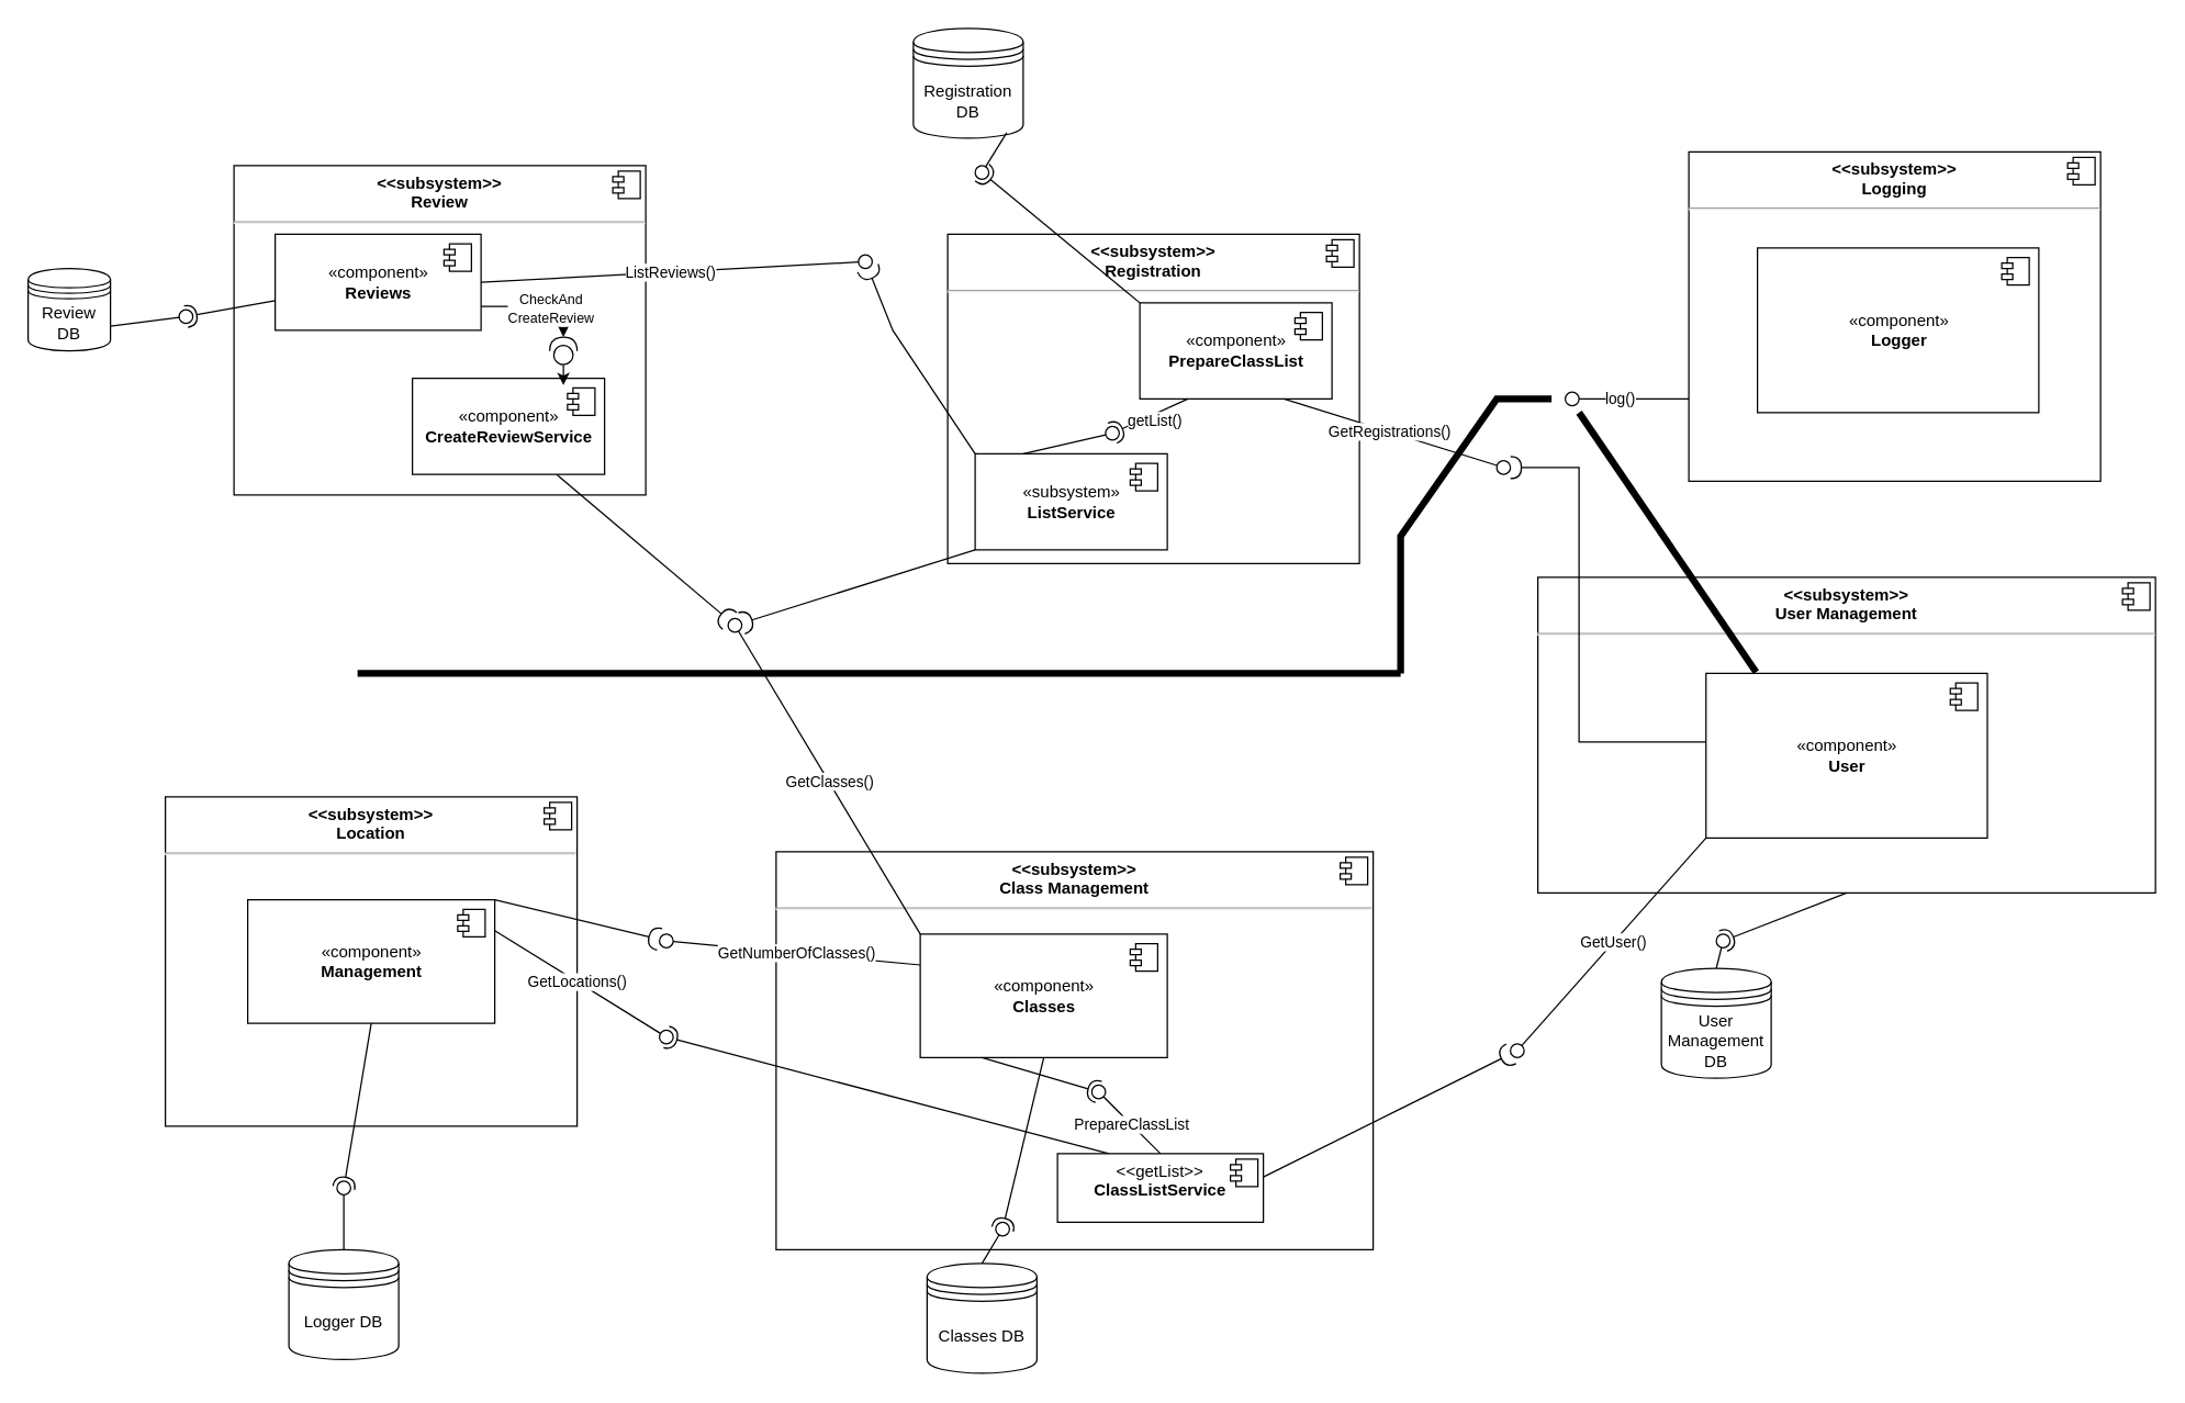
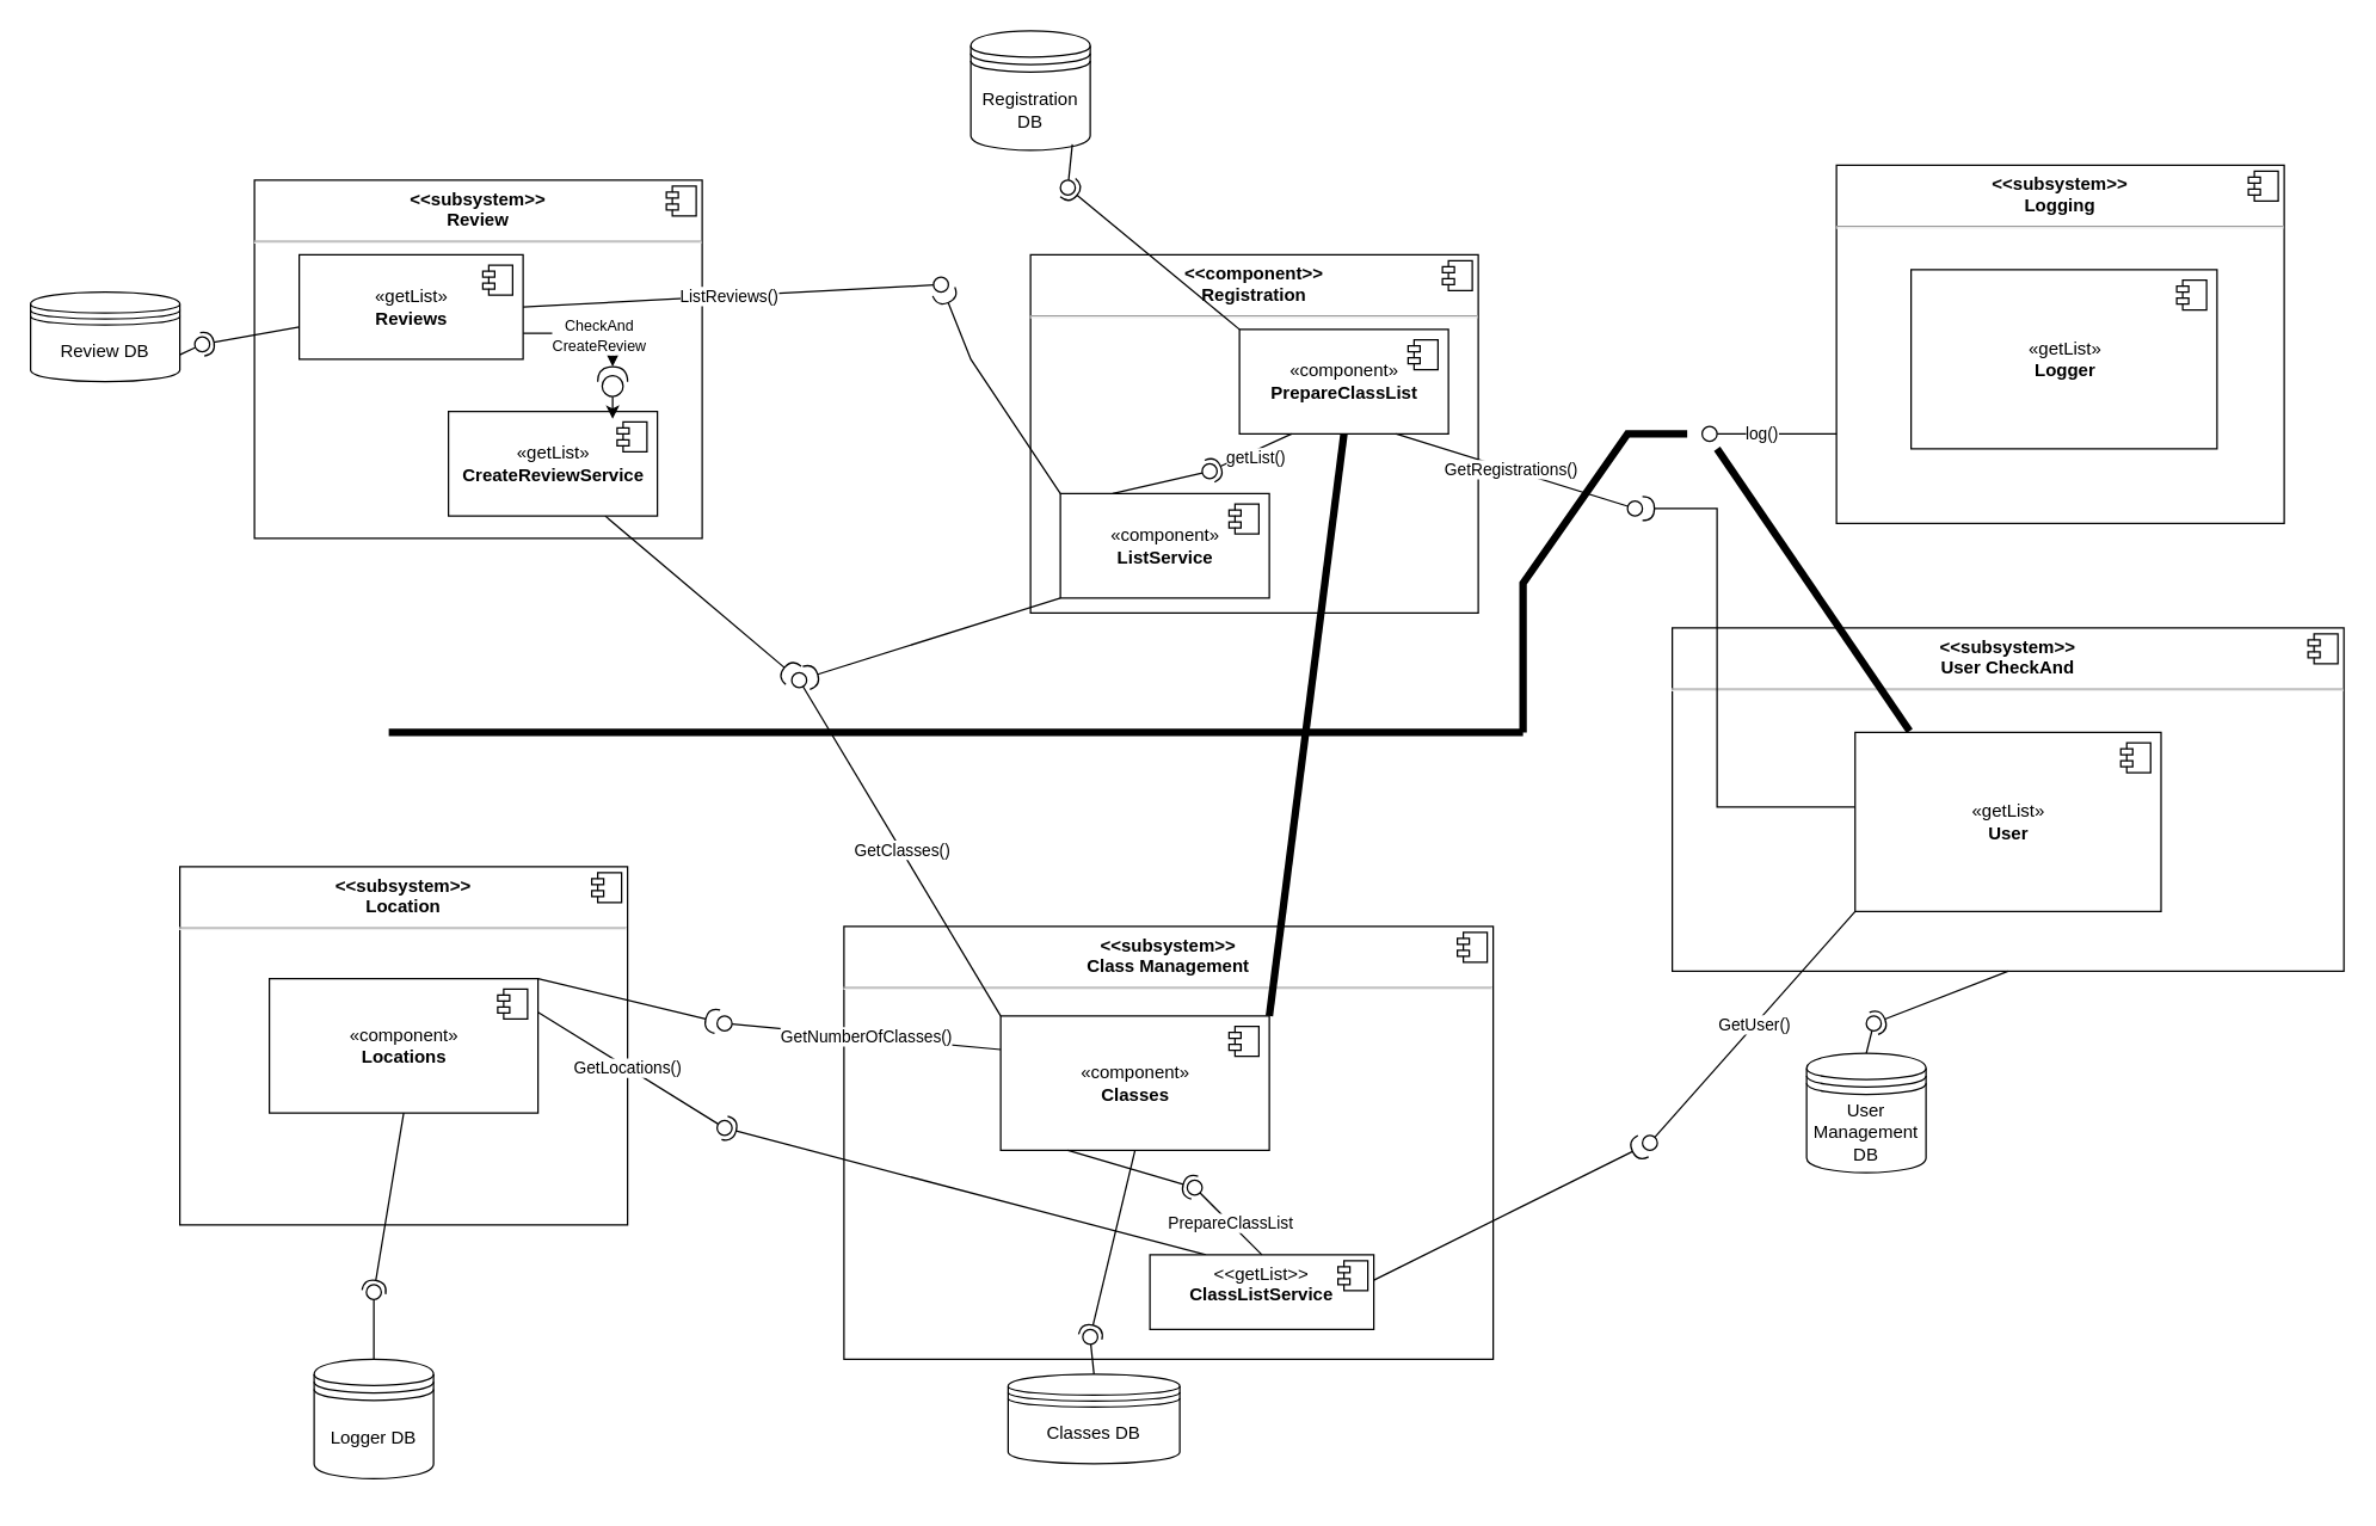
- <mxCell id="20" value="Registration DB" style="shape=datastore;whiteSpace=wrap;html=1;" parent="1" vertex="1"><mxGeometry x="665" y="20" width="80" height="80" as="geometry" /></mxCell>
+ <mxCell id="20" value="Registration DB" style="shape=datastore;whiteSpace=wrap;html=1;" parent="1" vertex="1"><mxGeometry x="650" y="20" width="80" height="80" as="geometry" /></mxCell>
- <mxCell id="15" value="&lt;p style=&quot;margin: 0px ; margin-top: 6px ; text-align: center&quot;&gt;&lt;b&gt;&amp;lt;&amp;lt;subsystem&amp;gt;&amp;gt;&lt;br&gt;Registration&lt;/b&gt;&lt;/p&gt;&lt;hr&gt;&lt;p style=&quot;margin: 0px ; margin-left: 8px&quot;&gt;&lt;br&gt;&lt;br&gt;&lt;/p&gt;" style="align=left;overflow=fill;html=1;dropTarget=0;" parent="1" vertex="1"><mxGeometry x="690" y="170" width="300" height="240" as="geometry" /></mxCell>
+ <mxCell id="15" value="&lt;p style=&quot;margin: 0px ; margin-top: 6px ; text-align: center&quot;&gt;&lt;b&gt;&amp;lt;&amp;lt;component&amp;gt;&amp;gt;&lt;br&gt;Registration&lt;/b&gt;&lt;/p&gt;&lt;hr&gt;&lt;p style=&quot;margin: 0px ; margin-left: 8px&quot;&gt;&lt;br&gt;&lt;br&gt;&lt;/p&gt;" style="align=left;overflow=fill;html=1;dropTarget=0;" parent="1" vertex="1"><mxGeometry x="690" y="170" width="300" height="240" as="geometry" /></mxCell>
- <mxCell id="7" value="«component»&lt;br&gt;&lt;b&gt;Reviews&lt;/b&gt;" style="html=1;dropTarget=0;" parent="1" vertex="1"><mxGeometry x="200" y="170" width="150" height="70" as="geometry" /></mxCell>
+ <mxCell id="7" value="«getList»&lt;br&gt;&lt;b&gt;Reviews&lt;/b&gt;" style="html=1;dropTarget=0;" parent="1" vertex="1"><mxGeometry x="200" y="170" width="150" height="70" as="geometry" /></mxCell>
- <mxCell id="11" value="Review DB" style="shape=datastore;whiteSpace=wrap;html=1;" parent="1" vertex="1"><mxGeometry x="20" y="195" width="60" height="60" as="geometry" /></mxCell>
+ <mxCell id="11" value="Review DB" style="shape=datastore;whiteSpace=wrap;html=1;" parent="1" vertex="1"><mxGeometry x="20" y="195" width="100" height="60" as="geometry" /></mxCell>
- <mxCell id="72" value="«component»&lt;br&gt;&lt;b&gt;Logger&lt;/b&gt;" style="html=1;dropTarget=0;" parent="1" vertex="1"><mxGeometry x="1280" y="180" width="205" height="120" as="geometry" /></mxCell>
+ <mxCell id="72" value="«getList»&lt;br&gt;&lt;b&gt;Logger&lt;/b&gt;" style="html=1;dropTarget=0;" parent="1" vertex="1"><mxGeometry x="1280" y="180" width="205" height="120" as="geometry" /></mxCell>
- <mxCell id="81" value="«component»&lt;br&gt;&lt;b&gt;CreateReviewService&lt;/b&gt;" style="html=1;dropTarget=0;" parent="1" vertex="1"><mxGeometry x="300" y="275" width="140" height="70" as="geometry" /></mxCell>
+ <mxCell id="81" value="«getList»&lt;br&gt;&lt;b&gt;CreateReviewService&lt;/b&gt;" style="html=1;dropTarget=0;" parent="1" vertex="1"><mxGeometry x="300" y="275" width="140" height="70" as="geometry" /></mxCell>
- <mxCell id="64" value="«subsystem»&lt;br&gt;&lt;b&gt;ListService&lt;/b&gt;" style="html=1;dropTarget=0;" parent="1" vertex="1"><mxGeometry x="710" y="330" width="140" height="70" as="geometry" /></mxCell>
+ <mxCell id="64" value="«component»&lt;br&gt;&lt;b&gt;ListService&lt;/b&gt;" style="html=1;dropTarget=0;" parent="1" vertex="1"><mxGeometry x="710" y="330" width="140" height="70" as="geometry" /></mxCell>
- <mxCell id="24" value="&lt;p style=&quot;margin: 0px ; margin-top: 6px ; text-align: center&quot;&gt;&lt;b&gt;&amp;lt;&amp;lt;subsystem&amp;gt;&amp;gt;&lt;br&gt;User Management&lt;/b&gt;&lt;/p&gt;&lt;hr&gt;&lt;p style=&quot;margin: 0px ; margin-left: 8px&quot;&gt;&lt;br&gt;&lt;br&gt;&lt;/p&gt;" style="align=left;overflow=fill;html=1;dropTarget=0;" parent="1" vertex="1"><mxGeometry x="1120" y="420" width="450" height="230" as="geometry" /></mxCell>
+ <mxCell id="24" value="&lt;p style=&quot;margin: 0px ; margin-top: 6px ; text-align: center&quot;&gt;&lt;b&gt;&amp;lt;&amp;lt;subsystem&amp;gt;&amp;gt;&lt;br&gt;User CheckAnd&lt;/b&gt;&lt;/p&gt;&lt;hr&gt;&lt;p style=&quot;margin: 0px ; margin-left: 8px&quot;&gt;&lt;br&gt;&lt;br&gt;&lt;/p&gt;" style="align=left;overflow=fill;html=1;dropTarget=0;" parent="1" vertex="1"><mxGeometry x="1120" y="420" width="450" height="230" as="geometry" /></mxCell>
+ <mxCell id="75" value="" style="endArrow=none;html=1;rounded=0;strokeWidth=5;exitX=1;exitY=0;exitDx=0;exitDy=0;entryX=0.5;entryY=1;entryDx=0;entryDy=0;" parent="1" source="32" target="17" edge="1"><mxGeometry width="50" height="50" relative="1" as="geometry"><mxPoint x="790" y="460" as="sourcePoint" /><mxPoint x="840" y="410" as="targetPoint" /></mxGeometry></mxCell>
- <mxCell id="27" value="«component»&lt;br&gt;&lt;b&gt;User&lt;/b&gt;" style="html=1;dropTarget=0;" parent="1" vertex="1"><mxGeometry x="1242.5" y="490" width="205" height="120" as="geometry" /></mxCell>
+ <mxCell id="27" value="«getList»&lt;br&gt;&lt;b&gt;User&lt;/b&gt;" style="html=1;dropTarget=0;" parent="1" vertex="1"><mxGeometry x="1242.5" y="490" width="205" height="120" as="geometry" /></mxCell>
- <mxCell id="51" value="«component»&lt;br&gt;&lt;b&gt;Management&lt;/b&gt;" style="html=1;dropTarget=0;" parent="1" vertex="1"><mxGeometry x="180" y="655" width="180" height="90" as="geometry" /></mxCell>
+ <mxCell id="51" value="«component»&lt;br&gt;&lt;b&gt;Locations&lt;/b&gt;" style="html=1;dropTarget=0;" parent="1" vertex="1"><mxGeometry x="180" y="655" width="180" height="90" as="geometry" /></mxCell>
- <mxCell id="40" value="Classes DB" style="shape=datastore;whiteSpace=wrap;html=1;" parent="1" vertex="1"><mxGeometry x="675" y="920" width="80" height="80" as="geometry" /></mxCell>
+ <mxCell id="40" value="Classes DB" style="shape=datastore;whiteSpace=wrap;html=1;" parent="1" vertex="1"><mxGeometry x="675" y="920" width="115" height="60" as="geometry" /></mxCell>
